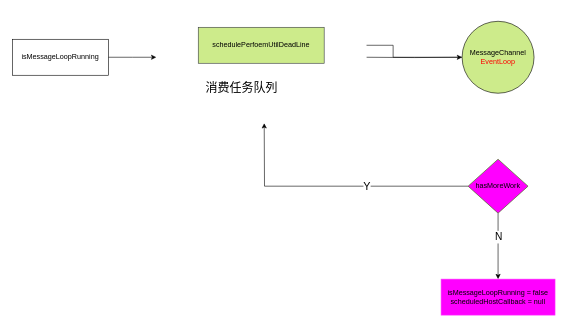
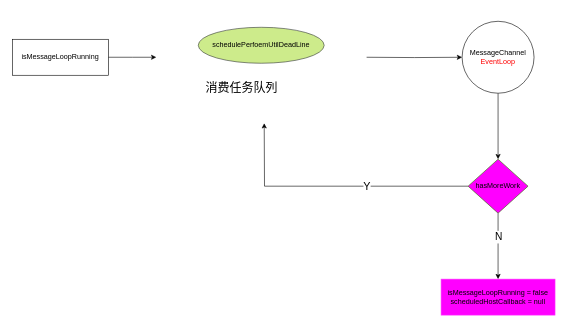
- <mxCell id="14" value="&lt;font color=&quot;#000000&quot;&gt;schedulePerfoemUtilDeadLine&lt;/font&gt;" style="rounded=0;whiteSpace=wrap;html=1;fillColor=#cdeb8b;strokeColor=#36393d;" vertex="1" parent="1"><mxGeometry x="330" y="45" width="210" height="60" as="geometry" /></mxCell>
+ <mxCell id="14" value="&lt;font color=&quot;#000000&quot;&gt;schedulePerfoemUtilDeadLine&lt;/font&gt;" style="ellipse;whiteSpace=wrap;html=1;fillColor=#cdeb8b;strokeColor=#36393d;" vertex="1" parent="1"><mxGeometry x="330" y="45" width="210" height="60" as="geometry" /></mxCell>
- <mxCell id="5" value="" style="edgeStyle=orthogonalEdgeStyle;rounded=0;orthogonalLoop=1;jettySize=auto;html=1;" parent="1" source="6" target="14" edge="1"><mxGeometry relative="1" as="geometry" /></mxCell>
+ <mxCell id="5" value="" style="edgeStyle=orthogonalEdgeStyle;rounded=0;orthogonalLoop=1;jettySize=auto;html=1;" parent="1" source="6" target="12" edge="1"><mxGeometry relative="1" as="geometry" /></mxCell>
- <mxCell id="6" value="&lt;font color=&quot;#000000&quot;&gt;MessageChannel&lt;br&gt;&lt;/font&gt;&lt;font color=&quot;#ff0000&quot;&gt;EventLoop&lt;/font&gt;" style="ellipse;whiteSpace=wrap;html=1;rounded=0;fillColor=#cdeb8b;" parent="1" vertex="1"><mxGeometry x="770" y="35" width="120" height="120" as="geometry" /></mxCell>
+ <mxCell id="6" value="&lt;font color=&quot;#000000&quot;&gt;MessageChannel&lt;br&gt;&lt;/font&gt;&lt;font color=&quot;#ff0000&quot;&gt;EventLoop&lt;/font&gt;" style="ellipse;whiteSpace=wrap;html=1;rounded=0;fillColor=#FFFFFF;" parent="1" vertex="1"><mxGeometry x="770" y="35" width="120" height="120" as="geometry" /></mxCell>
